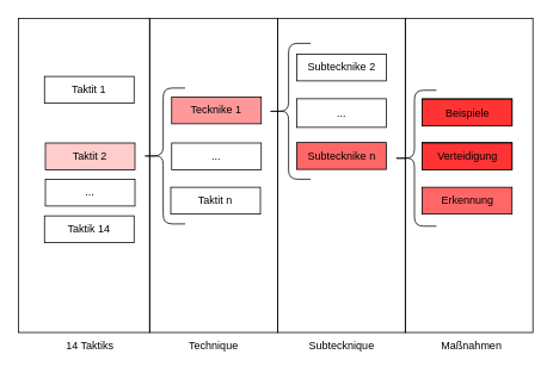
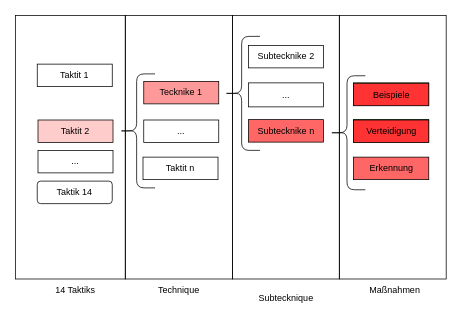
- <mxCell id="20" value="&lt;span&gt;Taktik 14&lt;br&gt;&lt;/span&gt;" style="rounded=0;whiteSpace=wrap;html=1;fillColor=none;fontStyle=0" vertex="1" parent="1"><mxGeometry x="49" y="241" width="100" height="30" as="geometry" /></mxCell>
+ <mxCell id="20" value="&lt;span&gt;Taktik 14&lt;br&gt;&lt;/span&gt;" style="whiteSpace=wrap;html=1;fillColor=none;fontStyle=0;rounded=1;" vertex="1" parent="1"><mxGeometry x="49" y="241" width="100" height="30" as="geometry" /></mxCell>
- <mxCell id="10" value="Subtecknique" style="text;html=1;strokeColor=none;fillColor=none;align=center;verticalAlign=middle;whiteSpace=wrap;rounded=0;fontSize=12;" vertex="1" parent="1"><mxGeometry x="325.5" y="372" width="110" height="30" as="geometry" /></mxCell>
+ <mxCell id="10" value="Subtecknique" style="text;html=1;strokeColor=none;fillColor=none;align=center;verticalAlign=middle;whiteSpace=wrap;rounded=0;fontSize=12;" vertex="1" parent="1"><mxGeometry x="325.5" y="382" width="110" height="30" as="geometry" /></mxCell>
